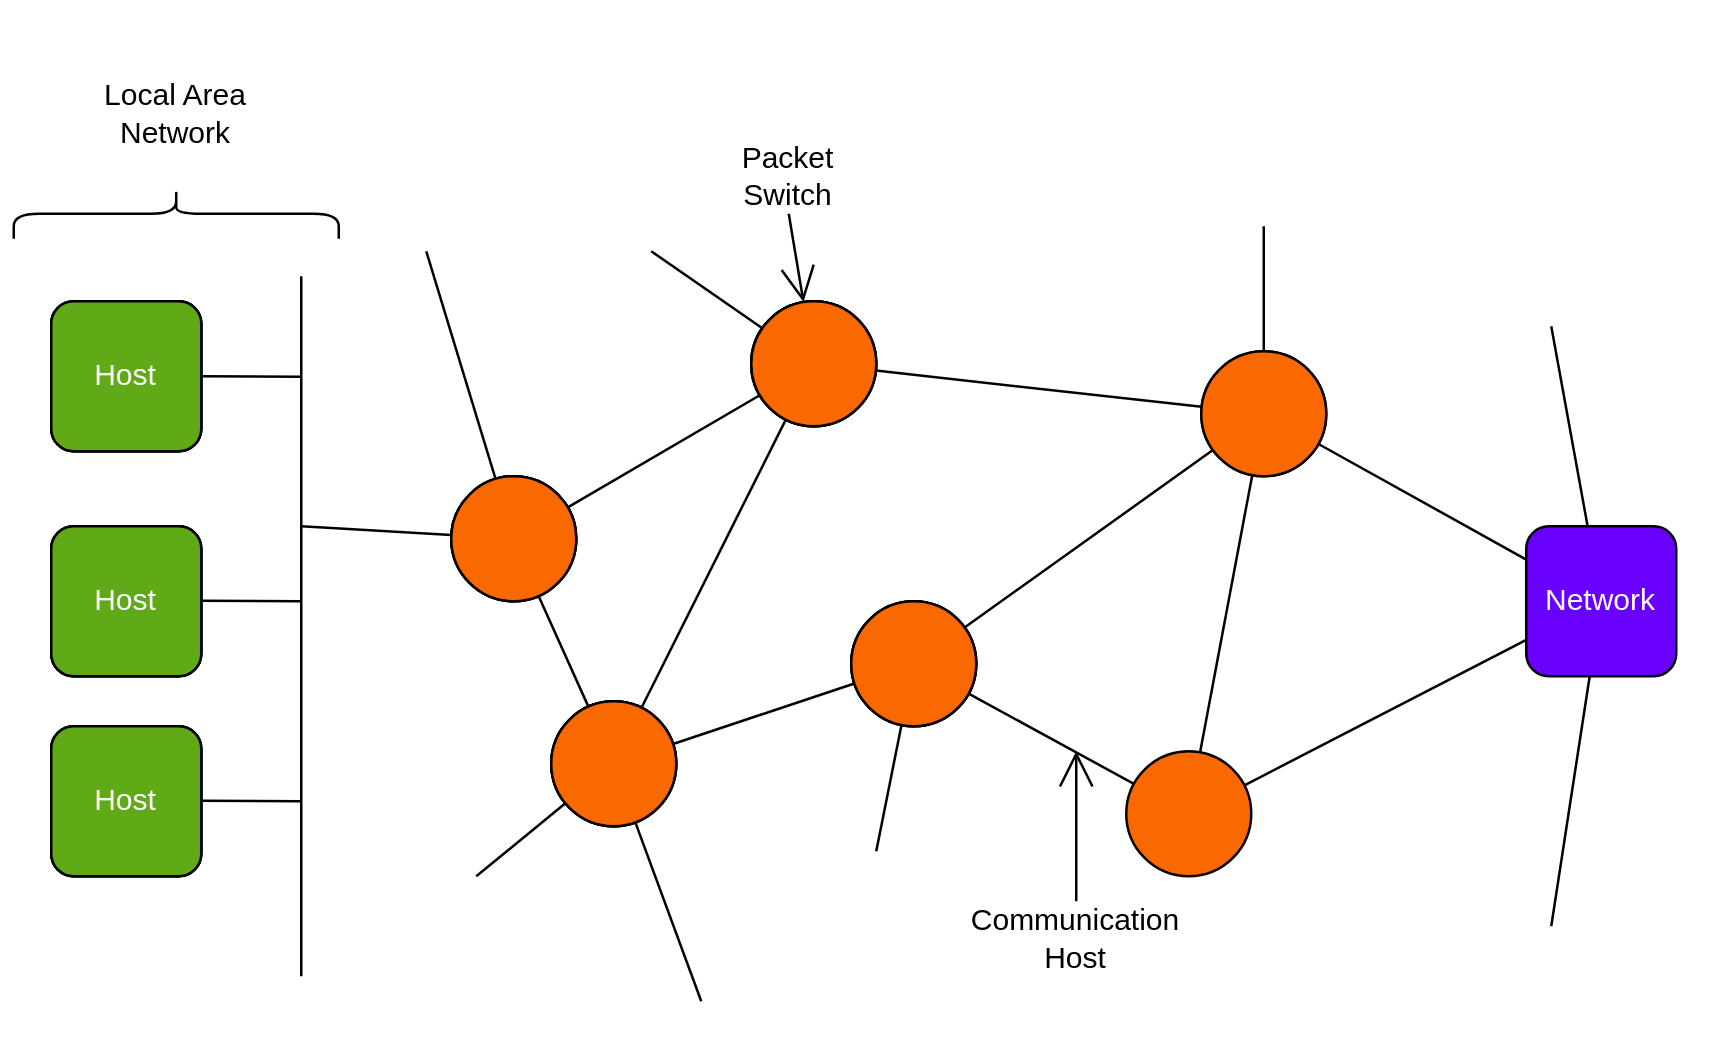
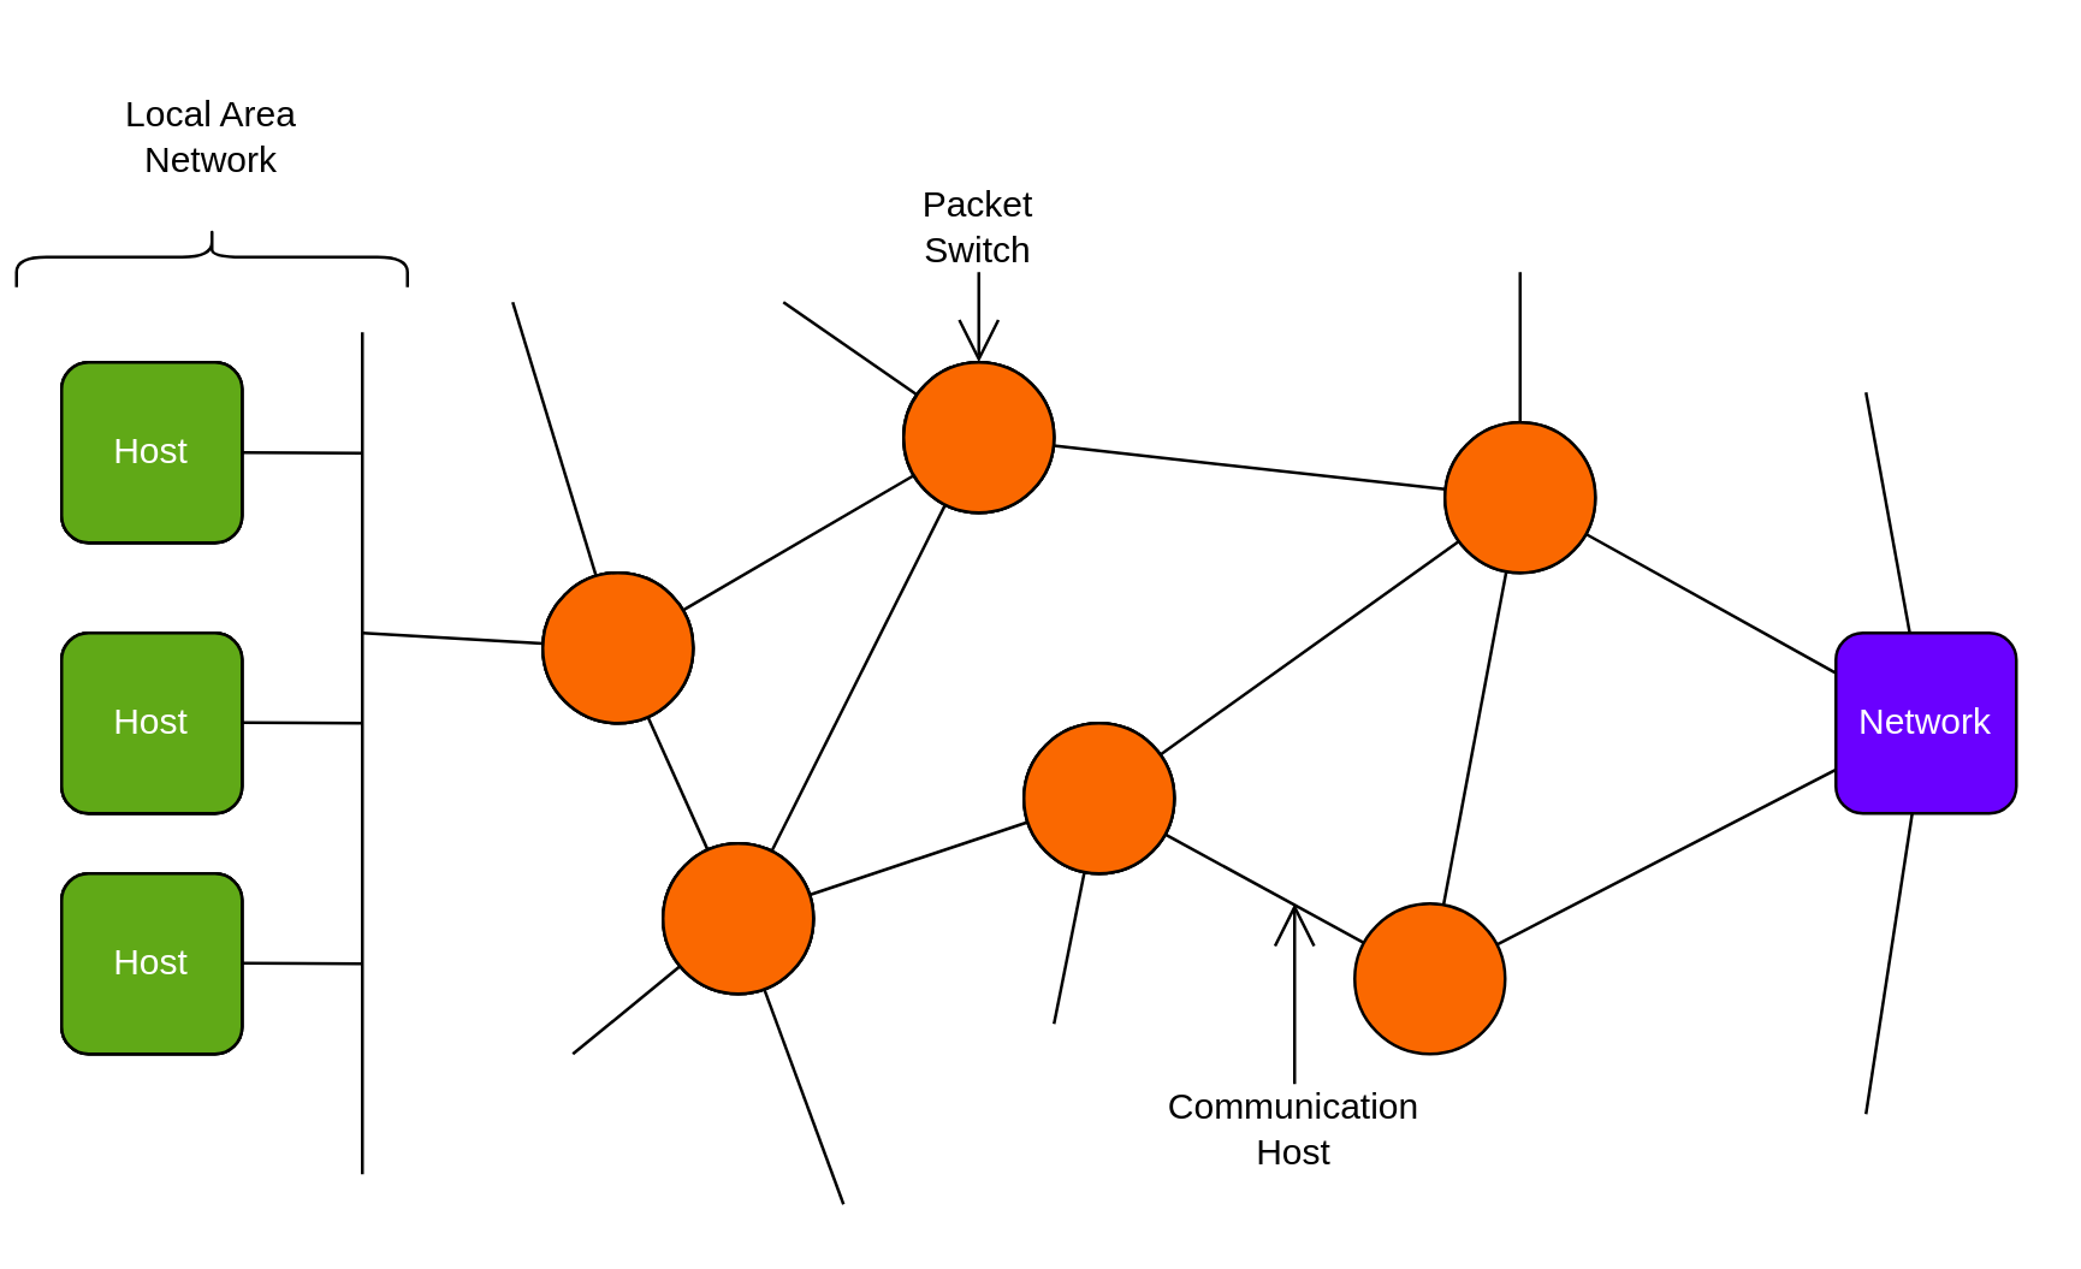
- <mxCell id="38" value="Packet Switch" style="text;html=1;strokeColor=none;fillColor=none;align=center;verticalAlign=middle;whiteSpace=wrap;rounded=0;fontColor=#000000;" vertex="1" parent="1"><mxGeometry x="285" y="55" width="60" height="30" as="geometry" /></mxCell>
+ <mxCell id="38" value="Packet Switch" style="text;html=1;strokeColor=none;fillColor=none;align=center;verticalAlign=middle;whiteSpace=wrap;rounded=0;fontColor=#000000;" vertex="1" parent="1"><mxGeometry x="295" y="60" width="60" height="30" as="geometry" /></mxCell>
